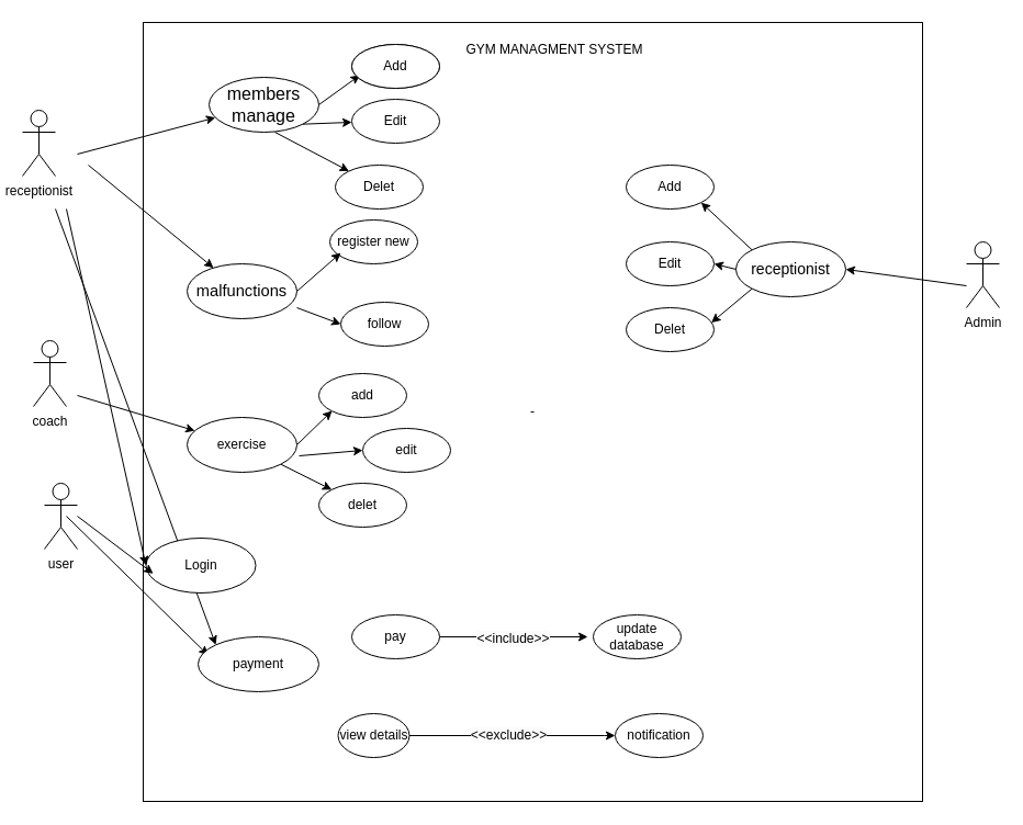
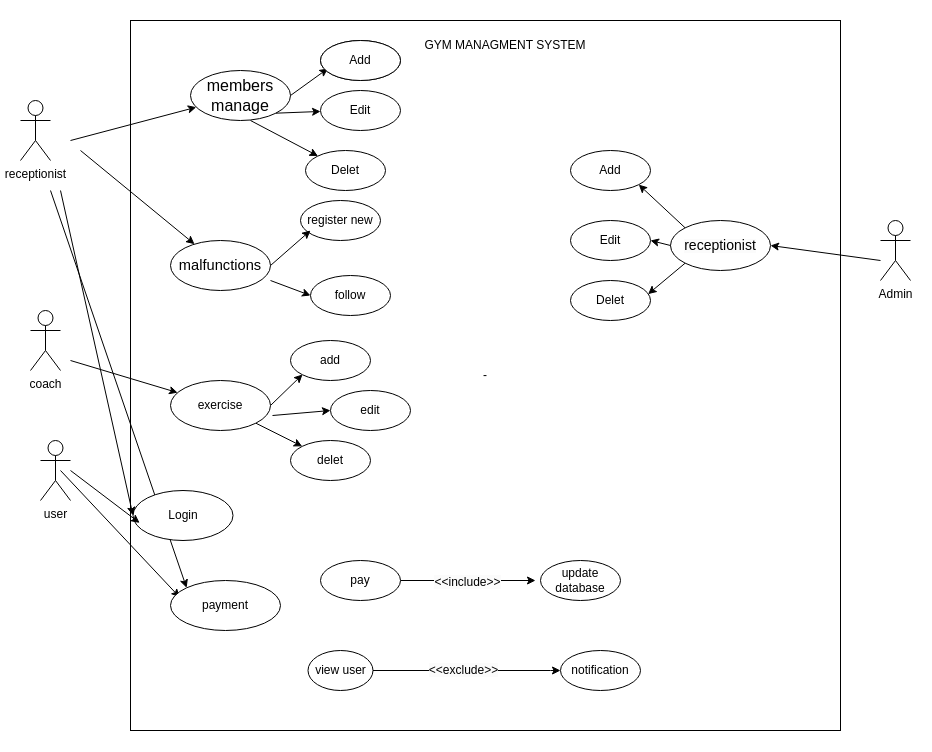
- <mxCell id="36" value="payment" style="ellipse;whiteSpace=wrap;html=1;" parent="1" vertex="1"><mxGeometry x="180" y="580" width="110" height="50" as="geometry" /></mxCell>
+ <mxCell id="36" value="payment" style="ellipse;whiteSpace=wrap;html=1;" parent="1" vertex="1"><mxGeometry x="170" y="580" width="110" height="50" as="geometry" /></mxCell>
- <mxCell id="16" value="view details" style="ellipse;whiteSpace=wrap;html=1;" parent="1" vertex="1"><mxGeometry x="307.5" y="650" width="65" height="40" as="geometry" /></mxCell>
+ <mxCell id="16" value="view user" style="ellipse;whiteSpace=wrap;html=1;" parent="1" vertex="1"><mxGeometry x="307.5" y="650" width="65" height="40" as="geometry" /></mxCell>
